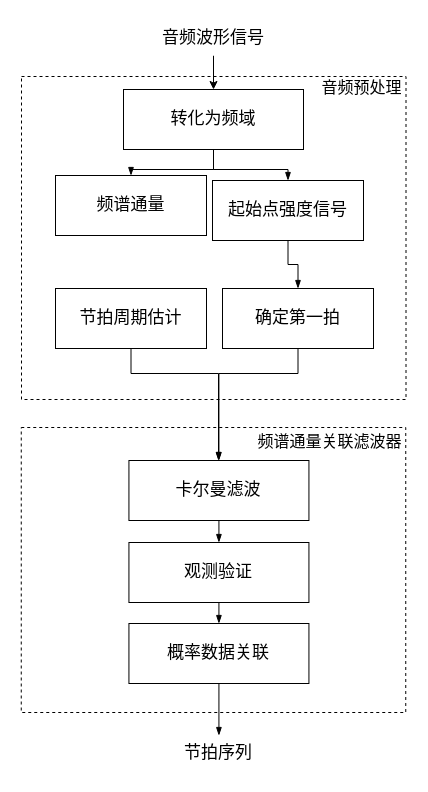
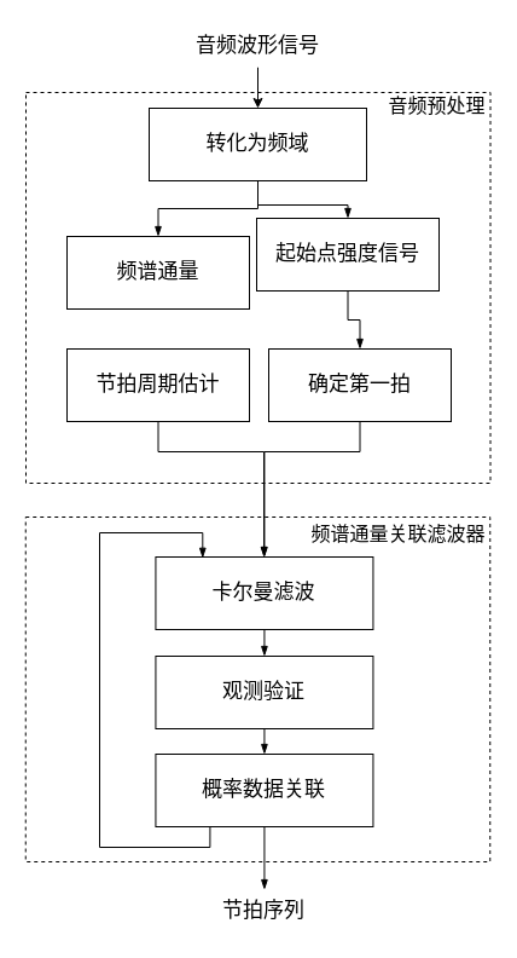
- <mxCell id="4" value="&lt;span style=&quot;font-size: 17px;&quot;&gt;频谱通量&lt;/span&gt;" style="rounded=0;whiteSpace=wrap;html=1;fontFamily=宋体-简;fontSize=17;gradientColor=#E6E6E6;fillColor=none;" parent="1" vertex="1"><mxGeometry x="55" y="175" width="151" height="60" as="geometry" /></mxCell>
+ <mxCell id="4" value="&lt;span style=&quot;font-size: 17px;&quot;&gt;频谱通量&lt;/span&gt;" style="rounded=0;whiteSpace=wrap;html=1;fontFamily=宋体-简;fontSize=17;gradientColor=#E6E6E6;fillColor=none;" parent="1" vertex="1"><mxGeometry x="55" y="195" width="151" height="60" as="geometry" /></mxCell>
+ <mxCell id="19" style="edgeStyle=orthogonalEdgeStyle;rounded=0;orthogonalLoop=1;jettySize=auto;html=1;exitX=0.25;exitY=1;exitDx=0;exitDy=0;entryX=0.216;entryY=0.013;entryDx=0;entryDy=0;entryPerimeter=0;fontFamily=宋体-简;fontSize=17;endArrow=blockThin;endFill=1;" parent="1" source="20" target="15" edge="1"><mxGeometry relative="1" as="geometry"><Array as="points"><mxPoint x="173" y="700" /><mxPoint x="82" y="700" /><mxPoint x="82" y="440" /><mxPoint x="167" y="440" /></Array></mxGeometry></mxCell>
